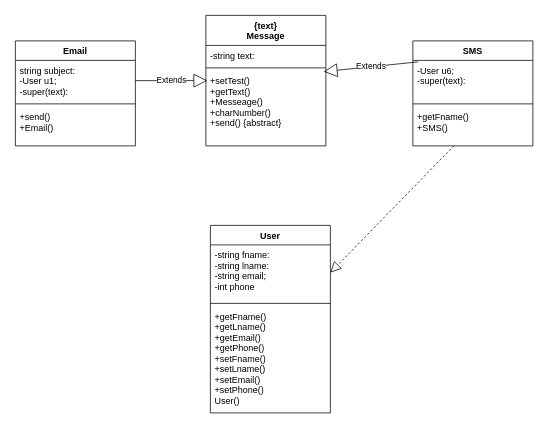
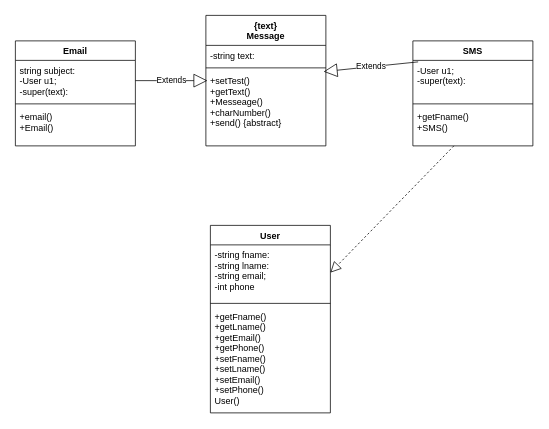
- <mxCell id="3" value="-User u6;&#10;-super(text):" style="text;strokeColor=none;fillColor=none;align=left;verticalAlign=top;spacingLeft=4;spacingRight=4;overflow=hidden;rotatable=0;points=[[0,0.5],[1,0.5]];portConstraint=eastwest;" vertex="1" parent="2"><mxGeometry y="26" width="160" height="54" as="geometry" /></mxCell>
+ <mxCell id="3" value="-User u1;&#10;-super(text):" style="text;strokeColor=none;fillColor=none;align=left;verticalAlign=top;spacingLeft=4;spacingRight=4;overflow=hidden;rotatable=0;points=[[0,0.5],[1,0.5]];portConstraint=eastwest;" vertex="1" parent="2"><mxGeometry y="26" width="160" height="54" as="geometry" /></mxCell>
- <mxCell id="13" value="+send()&#10;+Email()" style="text;strokeColor=none;fillColor=none;align=left;verticalAlign=top;spacingLeft=4;spacingRight=4;overflow=hidden;rotatable=0;points=[[0,0.5],[1,0.5]];portConstraint=eastwest;" vertex="1" parent="10"><mxGeometry y="88" width="160" height="52" as="geometry" /></mxCell>
+ <mxCell id="13" value="+email()&#10;+Email()" style="text;strokeColor=none;fillColor=none;align=left;verticalAlign=top;spacingLeft=4;spacingRight=4;overflow=hidden;rotatable=0;points=[[0,0.5],[1,0.5]];portConstraint=eastwest;" vertex="1" parent="10"><mxGeometry y="88" width="160" height="52" as="geometry" /></mxCell>
